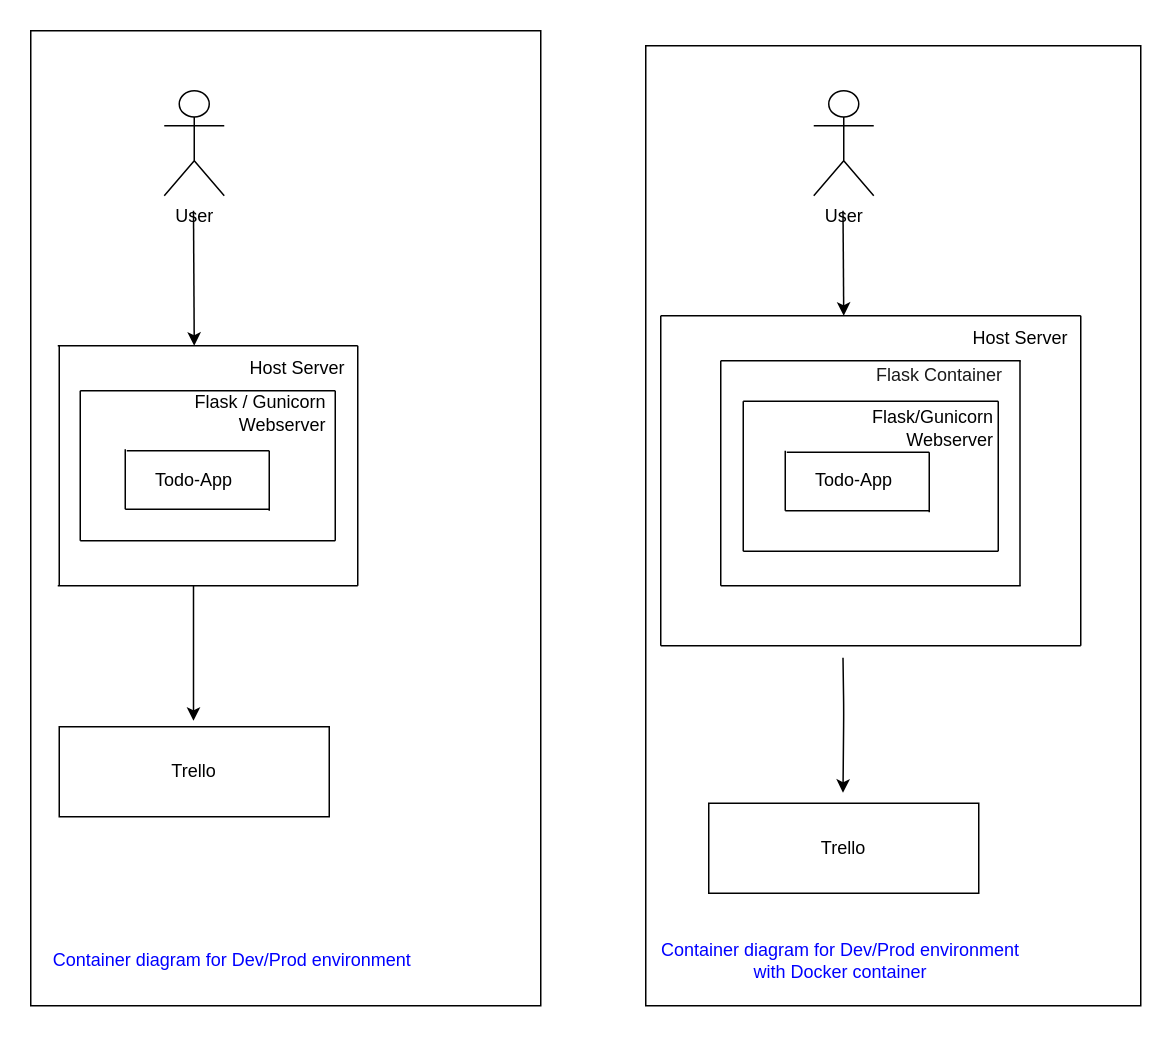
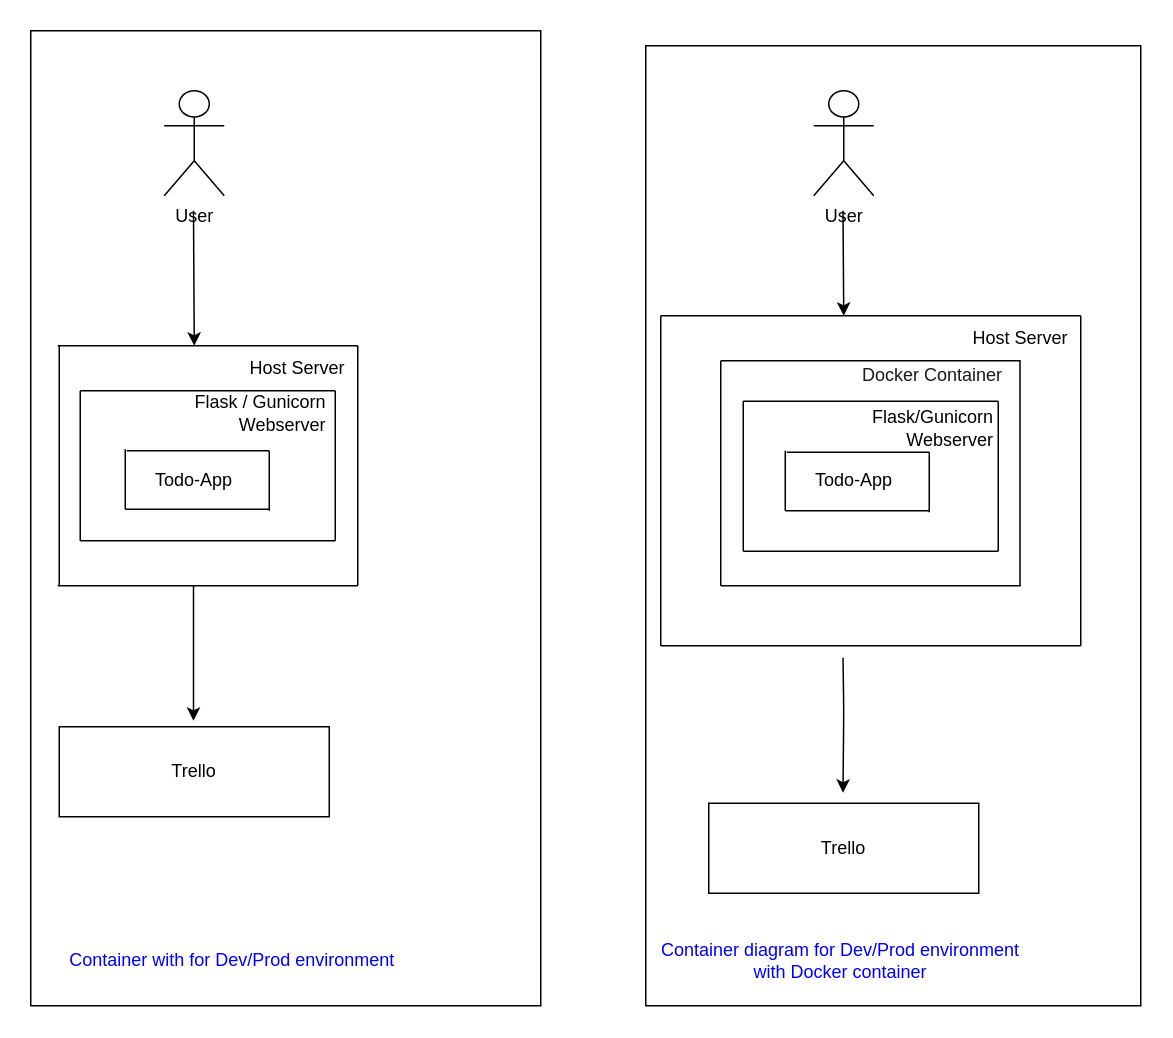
- <mxCell id="48" value="Flask Container&lt;br&gt;" style="text;html=1;strokeColor=none;fillColor=none;align=right;verticalAlign=middle;whiteSpace=wrap;rounded=0;glass=0;sketch=0;fontColor=#1A1A1A;" vertex="1" parent="1"><mxGeometry x="510" y="240" width="160" height="20" as="geometry" /></mxCell>
+ <mxCell id="48" value="Docker Container&lt;br&gt;" style="text;html=1;strokeColor=none;fillColor=none;align=right;verticalAlign=middle;whiteSpace=wrap;rounded=0;glass=0;sketch=0;fontColor=#1A1A1A;" vertex="1" parent="1"><mxGeometry x="510" y="240" width="160" height="20" as="geometry" /></mxCell>
- <mxCell id="22" value="Container diagram for Dev/Prod environment" style="text;html=1;strokeColor=none;fillColor=none;align=center;verticalAlign=middle;whiteSpace=wrap;rounded=0;glass=0;sketch=0;fontColor=#0000FF;" vertex="1" parent="21"><mxGeometry x="6.538" y="599.219" width="255.0" height="40.625" as="geometry" /></mxCell>
+ <mxCell id="22" value="Container with for Dev/Prod environment" style="text;html=1;strokeColor=none;fillColor=none;align=center;verticalAlign=middle;whiteSpace=wrap;rounded=0;glass=0;sketch=0;fontColor=#0000FF;" vertex="1" parent="21"><mxGeometry x="6.538" y="599.219" width="255.0" height="40.625" as="geometry" /></mxCell>
